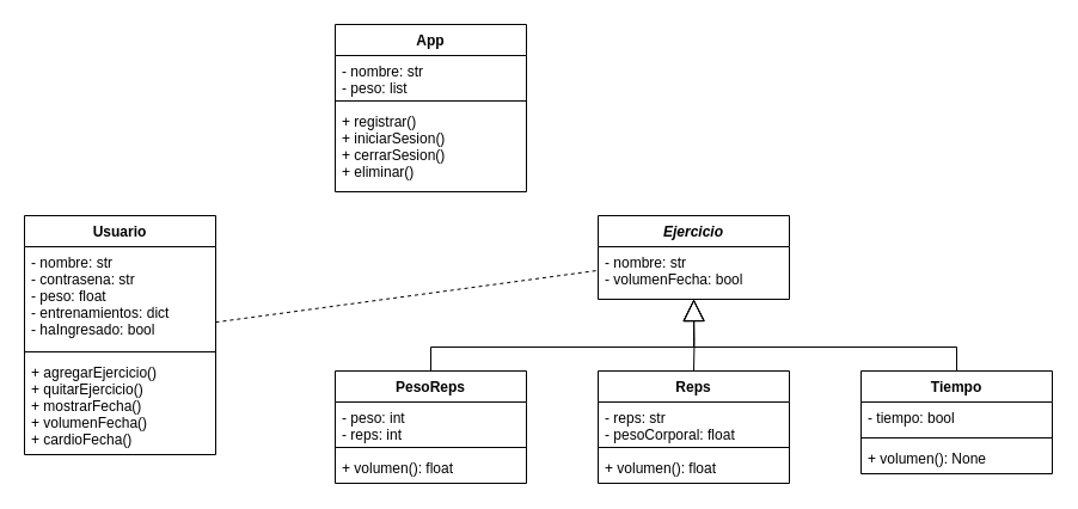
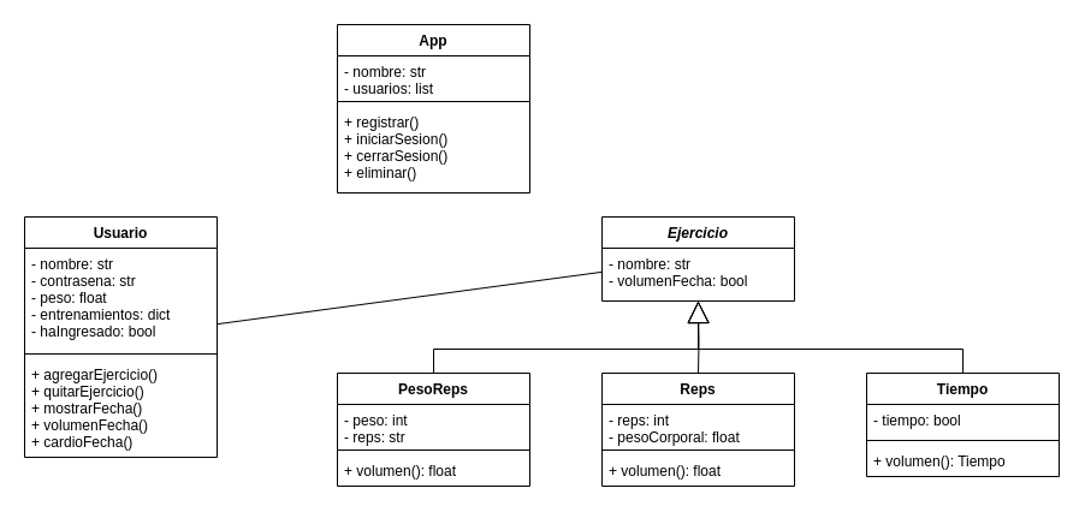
- <mxCell id="3" value="- nombre: str&#10;- peso: list" style="text;strokeColor=none;fillColor=none;align=left;verticalAlign=top;spacingLeft=4;spacingRight=4;overflow=hidden;rotatable=0;points=[[0,0.5],[1,0.5]];portConstraint=eastwest;" parent="2" vertex="1"><mxGeometry y="26" width="160" height="34" as="geometry" /></mxCell>
+ <mxCell id="3" value="- nombre: str&#10;- usuarios: list" style="text;strokeColor=none;fillColor=none;align=left;verticalAlign=top;spacingLeft=4;spacingRight=4;overflow=hidden;rotatable=0;points=[[0,0.5],[1,0.5]];portConstraint=eastwest;" parent="2" vertex="1"><mxGeometry y="26" width="160" height="34" as="geometry" /></mxCell>
- <mxCell id="27" value="" style="endArrow=none;html=1;rounded=0;dashed=1;" edge="1" parent="1" source="6" target="10"><mxGeometry width="50" height="50" relative="1" as="geometry"><mxPoint x="280" y="250" as="sourcePoint" /><mxPoint x="330" y="200" as="targetPoint" /></mxGeometry></mxCell>
+ <mxCell id="27" value="" style="endArrow=none;html=1;rounded=0;" edge="1" parent="1" source="6" target="10"><mxGeometry width="50" height="50" relative="1" as="geometry"><mxPoint x="280" y="250" as="sourcePoint" /><mxPoint x="330" y="200" as="targetPoint" /></mxGeometry></mxCell>
- <mxCell id="16" value="- peso: int&#10;- reps: int" style="text;strokeColor=none;fillColor=none;align=left;verticalAlign=top;spacingLeft=4;spacingRight=4;overflow=hidden;rotatable=0;points=[[0,0.5],[1,0.5]];portConstraint=eastwest;" parent="15" vertex="1"><mxGeometry y="26" width="160" height="34" as="geometry" /></mxCell>
+ <mxCell id="16" value="- peso: int&#10;- reps: str" style="text;strokeColor=none;fillColor=none;align=left;verticalAlign=top;spacingLeft=4;spacingRight=4;overflow=hidden;rotatable=0;points=[[0,0.5],[1,0.5]];portConstraint=eastwest;" parent="15" vertex="1"><mxGeometry y="26" width="160" height="34" as="geometry" /></mxCell>
- <mxCell id="20" value="- reps: str&#10;- pesoCorporal: float" style="text;strokeColor=none;fillColor=none;align=left;verticalAlign=top;spacingLeft=4;spacingRight=4;overflow=hidden;rotatable=0;points=[[0,0.5],[1,0.5]];portConstraint=eastwest;" parent="19" vertex="1"><mxGeometry y="26" width="160" height="34" as="geometry" /></mxCell>
+ <mxCell id="20" value="- reps: int&#10;- pesoCorporal: float" style="text;strokeColor=none;fillColor=none;align=left;verticalAlign=top;spacingLeft=4;spacingRight=4;overflow=hidden;rotatable=0;points=[[0,0.5],[1,0.5]];portConstraint=eastwest;" parent="19" vertex="1"><mxGeometry y="26" width="160" height="34" as="geometry" /></mxCell>
- <mxCell id="26" value="+ volumen(): None" style="text;strokeColor=none;fillColor=none;align=left;verticalAlign=top;spacingLeft=4;spacingRight=4;overflow=hidden;rotatable=0;points=[[0,0.5],[1,0.5]];portConstraint=eastwest;" parent="23" vertex="1"><mxGeometry y="60" width="160" height="26" as="geometry" /></mxCell>
+ <mxCell id="26" value="+ volumen(): Tiempo" style="text;strokeColor=none;fillColor=none;align=left;verticalAlign=top;spacingLeft=4;spacingRight=4;overflow=hidden;rotatable=0;points=[[0,0.5],[1,0.5]];portConstraint=eastwest;" parent="23" vertex="1"><mxGeometry y="60" width="160" height="26" as="geometry" /></mxCell>
